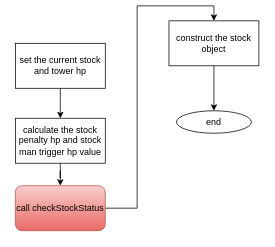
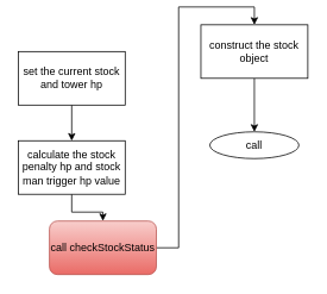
- <mxCell id="10" value="end" style="ellipse;whiteSpace=wrap;html=1;rounded=0;" vertex="1" parent="1"><mxGeometry x="235" y="140" width="100" height="30" as="geometry" /></mxCell>
+ <mxCell id="10" value="call" style="ellipse;whiteSpace=wrap;html=1;rounded=0;" vertex="1" parent="1"><mxGeometry x="235" y="140" width="100" height="30" as="geometry" /></mxCell>
- <mxCell id="7" value="call&amp;nbsp;checkStockStatus" style="rounded=1;whiteSpace=wrap;html=1;fillColor=#f8cecc;gradientColor=#ea6b66;strokeColor=#b85450;" vertex="1" parent="1"><mxGeometry x="20" y="240" width="120" height="60" as="geometry" /></mxCell>
+ <mxCell id="7" value="call&amp;nbsp;checkStockStatus" style="rounded=1;whiteSpace=wrap;html=1;fillColor=#f8cecc;gradientColor=#ea6b66;strokeColor=#b85450;" vertex="1" parent="1"><mxGeometry x="55" y="240" width="120" height="60" as="geometry" /></mxCell>
